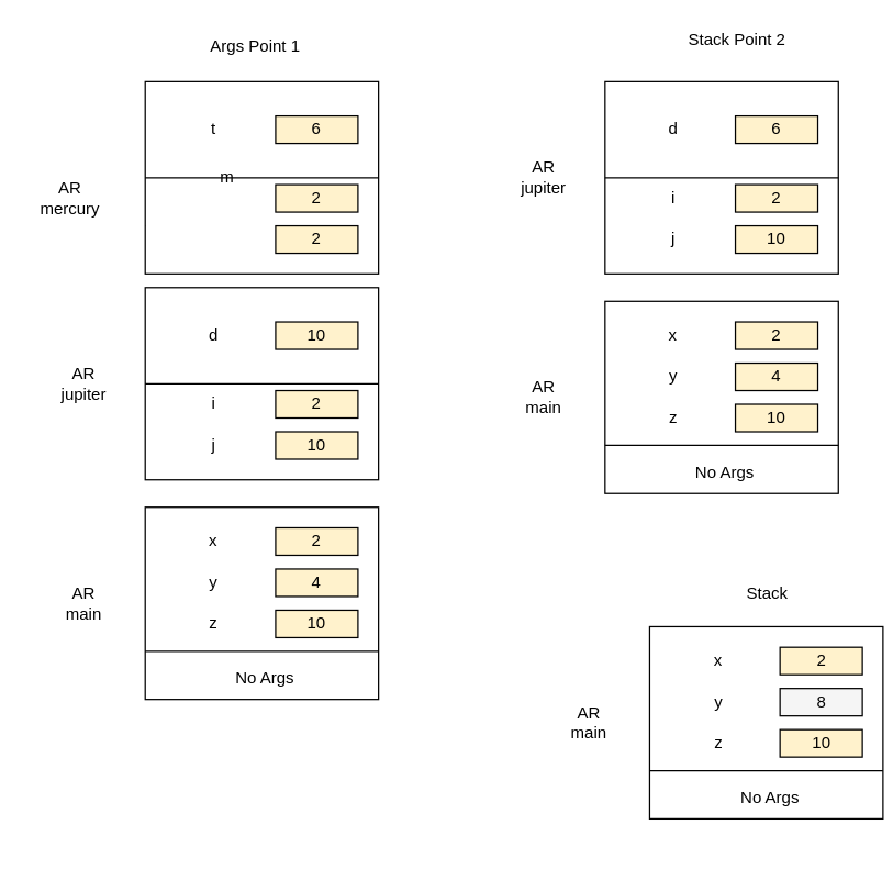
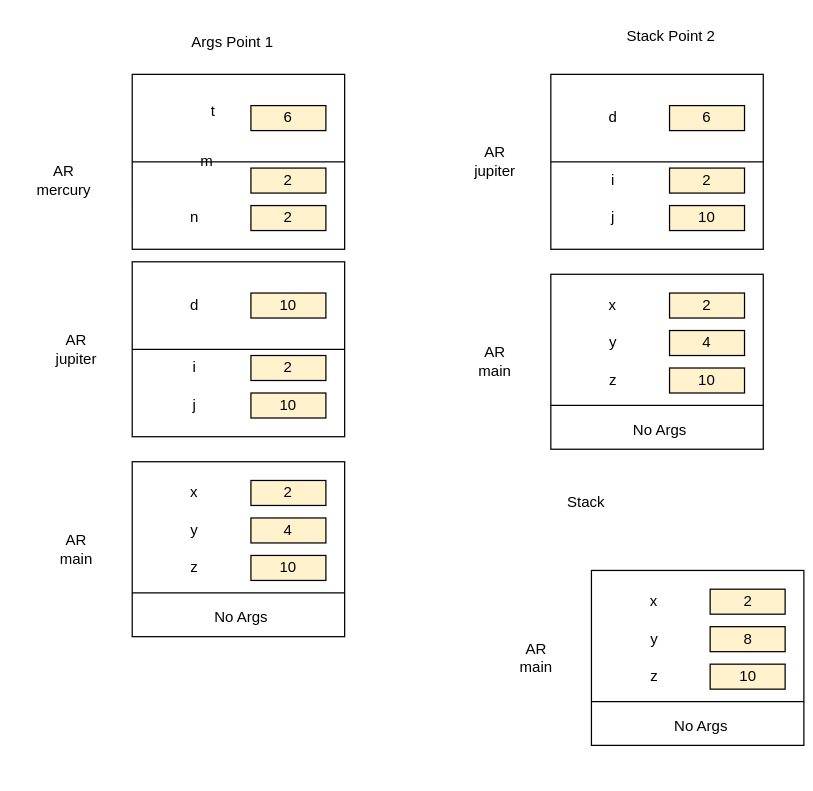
- <mxCell id="30" value="&lt;div style=&quot;text-align: left&quot;&gt;t&lt;/div&gt;" style="text;html=1;strokeColor=none;fillColor=none;align=center;verticalAlign=middle;whiteSpace=wrap;rounded=0;" vertex="1" parent="1"><mxGeometry x="140" y="84" width="30" height="20" as="geometry" /></mxCell>
+ <mxCell id="30" value="&lt;div style=&quot;text-align: left&quot;&gt;t&lt;/div&gt;" style="text;html=1;strokeColor=none;fillColor=none;align=center;verticalAlign=middle;whiteSpace=wrap;rounded=0;" vertex="1" parent="1"><mxGeometry x="155" y="79" width="30" height="20" as="geometry" /></mxCell>
+ <mxCell id="27" value="&lt;div style=&quot;text-align: left&quot;&gt;n&lt;/div&gt;" style="text;html=1;strokeColor=none;fillColor=none;align=center;verticalAlign=middle;whiteSpace=wrap;rounded=0;" vertex="1" parent="1"><mxGeometry x="140" y="164" width="30" height="20" as="geometry" /></mxCell>
- <mxCell id="54" value="Stack" style="text;html=1;align=center;verticalAlign=middle;resizable=0;points=[];autosize=1;strokeColor=none;fillColor=none;" vertex="1" parent="1"><mxGeometry x="537.5" y="423" width="40" height="18" as="geometry" /></mxCell>
+ <mxCell id="54" value="Stack" style="text;html=1;align=center;verticalAlign=middle;resizable=0;points=[];autosize=1;strokeColor=none;fillColor=none;" vertex="1" parent="1"><mxGeometry x="447.5" y="393" width="40" height="18" as="geometry" /></mxCell>
- <mxCell id="61" value="8" style="rounded=0;whiteSpace=wrap;html=1;fillColor=#f5f5f5;" vertex="1" parent="1"><mxGeometry x="567.5" y="501" width="60" height="20" as="geometry" /></mxCell>
+ <mxCell id="61" value="8" style="rounded=0;whiteSpace=wrap;html=1;fillColor=#FFF2CC;" vertex="1" parent="1"><mxGeometry x="567.5" y="501" width="60" height="20" as="geometry" /></mxCell>
